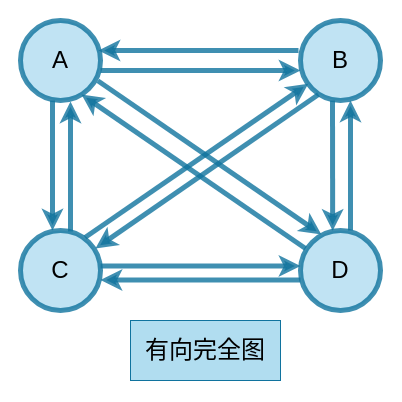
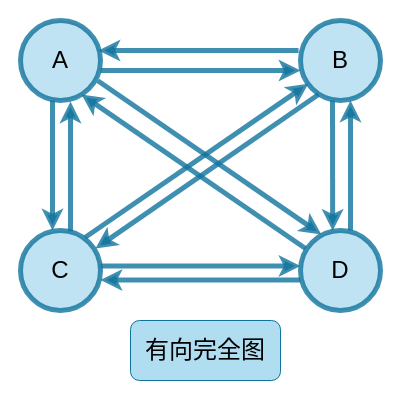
- <mxCell id="18" value="&lt;font style=&quot;font-size: 24px;&quot;&gt;有向完全图&lt;/font&gt;" style="rounded=0;whiteSpace=wrap;html=1;fillColor=#b1ddf0;strokeColor=#10739e;" vertex="1" parent="1"><mxGeometry x="130" y="320" width="150" height="60" as="geometry" /></mxCell>
+ <mxCell id="18" value="&lt;font style=&quot;font-size: 24px;&quot;&gt;有向完全图&lt;/font&gt;" style="whiteSpace=wrap;html=1;fillColor=#b1ddf0;strokeColor=#10739e;rounded=1;" vertex="1" parent="1"><mxGeometry x="130" y="320" width="150" height="60" as="geometry" /></mxCell>
